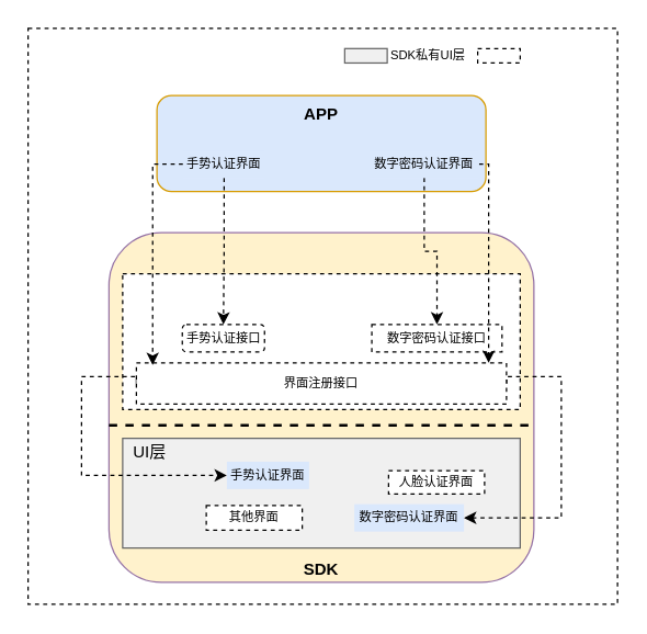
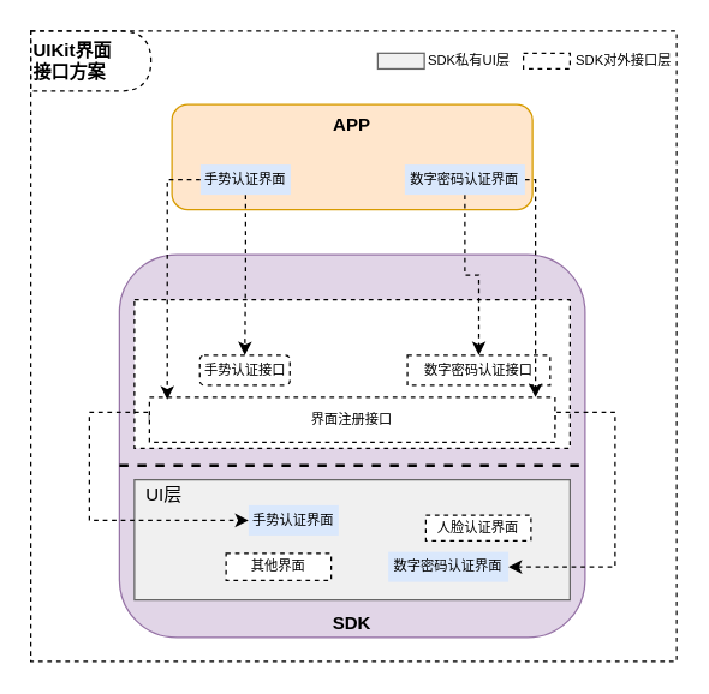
+ <mxCell id="24" value="UIKit界面&lt;br style=&quot;font-size: 12px&quot;&gt;接口方案" style="shape=delay;whiteSpace=wrap;html=1;dashed=1;strokeColor=#000000;gradientColor=none;fontSize=12;fontColor=none;align=left;fillColor=none;fontStyle=1" vertex="1" parent="1"><mxGeometry x="20" y="20" width="80" height="40" as="geometry" /></mxCell>
+ <mxCell id="26" value="SDK对外接口层" style="text;html=1;strokeColor=none;fillColor=none;align=center;verticalAlign=middle;whiteSpace=wrap;rounded=0;dashed=1;fontSize=9;" vertex="1" parent="1"><mxGeometry x="380" y="30" width="70" height="20" as="geometry" /></mxCell>
- <mxCell id="15" value="&lt;b&gt;&lt;font style=&quot;font-size: 12px&quot;&gt;APP&lt;/font&gt;&lt;/b&gt;" style="rounded=1;whiteSpace=wrap;html=1;strokeColor=#d79b00;fontSize=9;verticalAlign=top;fillColor=#dae8fc;" vertex="1" parent="1"><mxGeometry x="114" y="69" width="240" height="70" as="geometry" /></mxCell>
+ <mxCell id="15" value="&lt;b&gt;&lt;font style=&quot;font-size: 12px&quot;&gt;APP&lt;/font&gt;&lt;/b&gt;" style="rounded=1;whiteSpace=wrap;html=1;strokeColor=#d79b00;fontSize=9;verticalAlign=top;fillColor=#ffe6cc;" vertex="1" parent="1"><mxGeometry x="114" y="69" width="240" height="70" as="geometry" /></mxCell>
- <mxCell id="3" value="&lt;b&gt;SDK&lt;/b&gt;" style="rounded=1;whiteSpace=wrap;html=1;verticalAlign=bottom;fillColor=#fff2cc;strokeColor=#9673a6;" vertex="1" parent="1"><mxGeometry x="79" y="169" width="310" height="255" as="geometry" /></mxCell>
+ <mxCell id="3" value="&lt;b&gt;SDK&lt;/b&gt;" style="rounded=1;whiteSpace=wrap;html=1;verticalAlign=bottom;fillColor=#e1d5e7;strokeColor=#9673a6;" vertex="1" parent="1"><mxGeometry x="79" y="169" width="310" height="255" as="geometry" /></mxCell>
